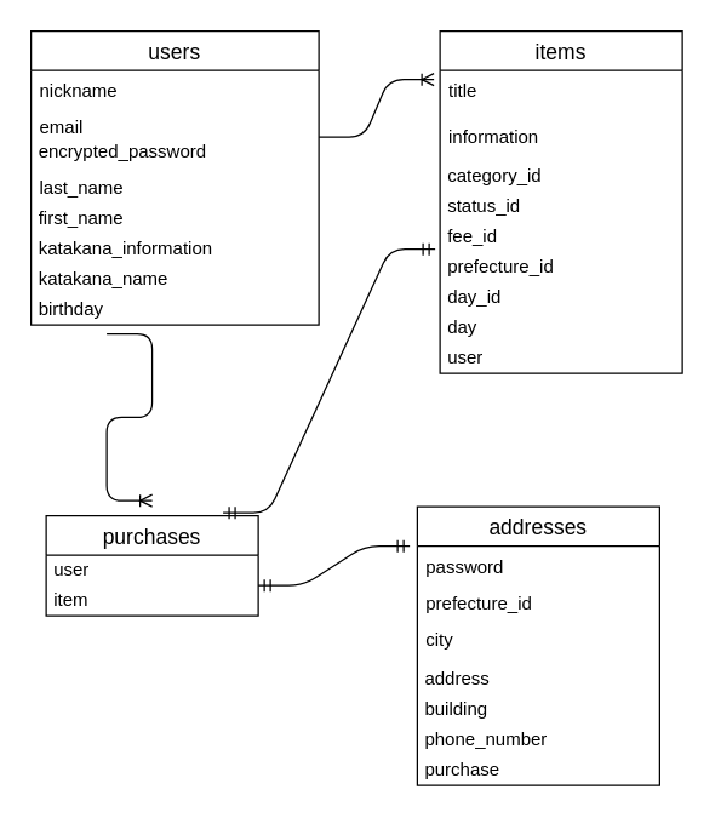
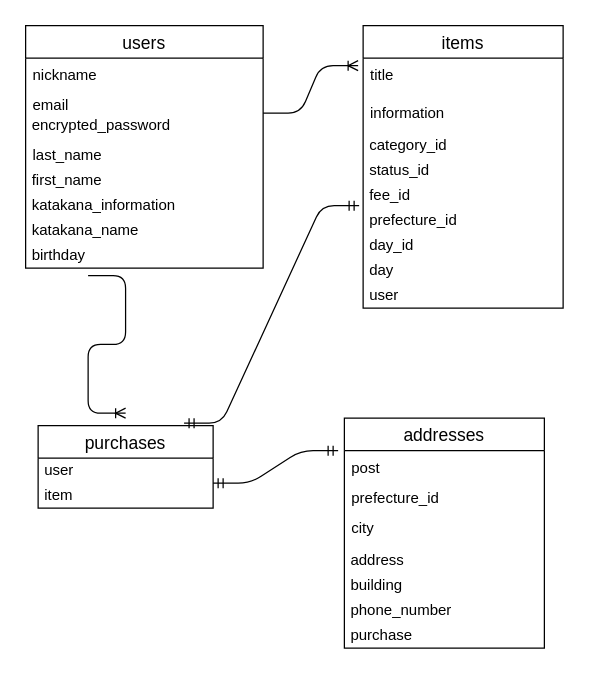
- <mxCell id="25" value="password" style="text;strokeColor=none;fillColor=none;spacingLeft=4;spacingRight=4;overflow=hidden;rotatable=0;points=[[0,0.5],[1,0.5]];portConstraint=eastwest;fontSize=12;" parent="24" vertex="1"><mxGeometry y="26" width="160" height="24" as="geometry" /></mxCell>
+ <mxCell id="25" value="post" style="text;strokeColor=none;fillColor=none;spacingLeft=4;spacingRight=4;overflow=hidden;rotatable=0;points=[[0,0.5],[1,0.5]];portConstraint=eastwest;fontSize=12;" parent="24" vertex="1"><mxGeometry y="26" width="160" height="24" as="geometry" /></mxCell>
